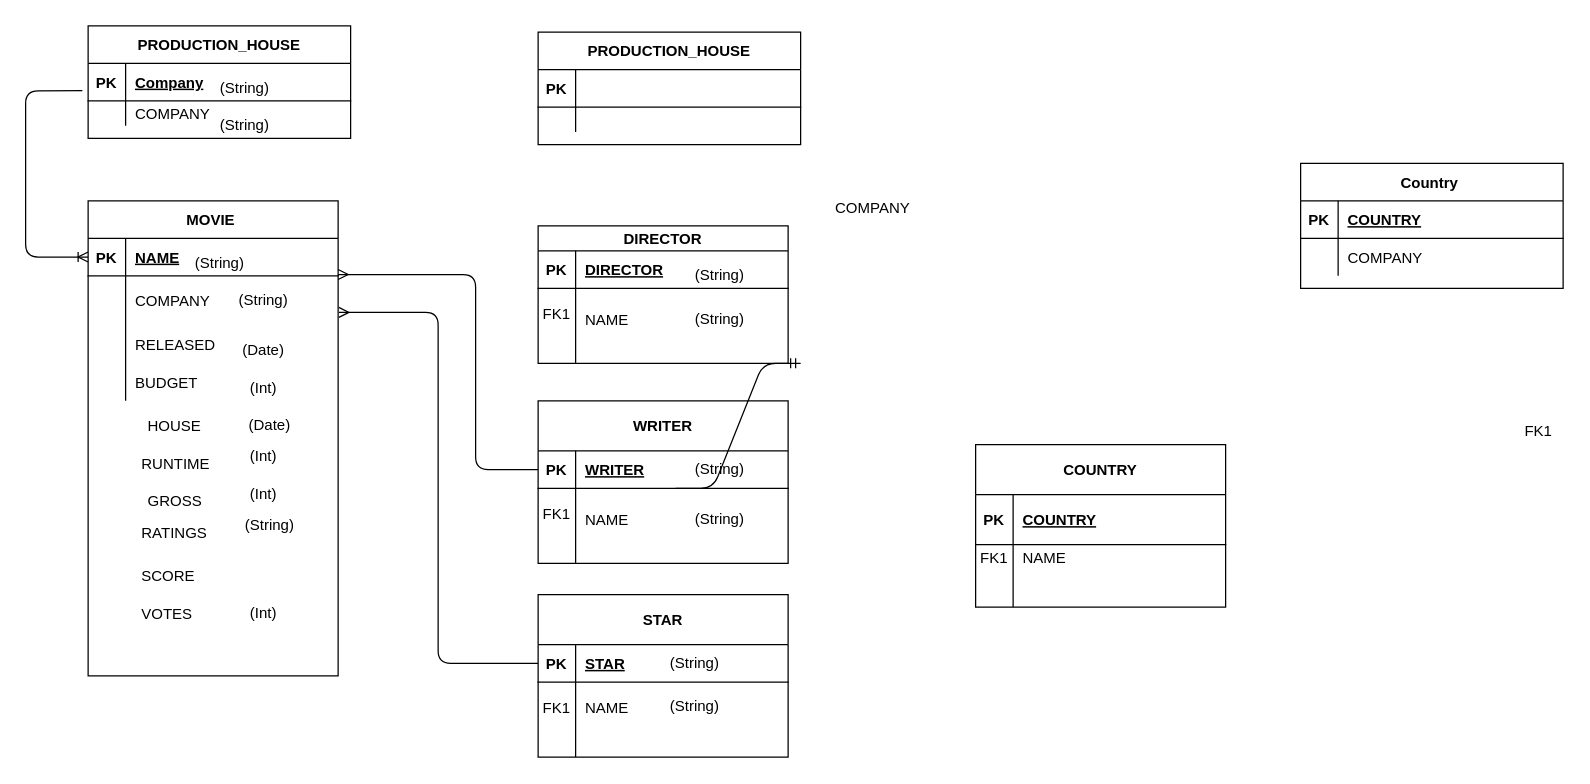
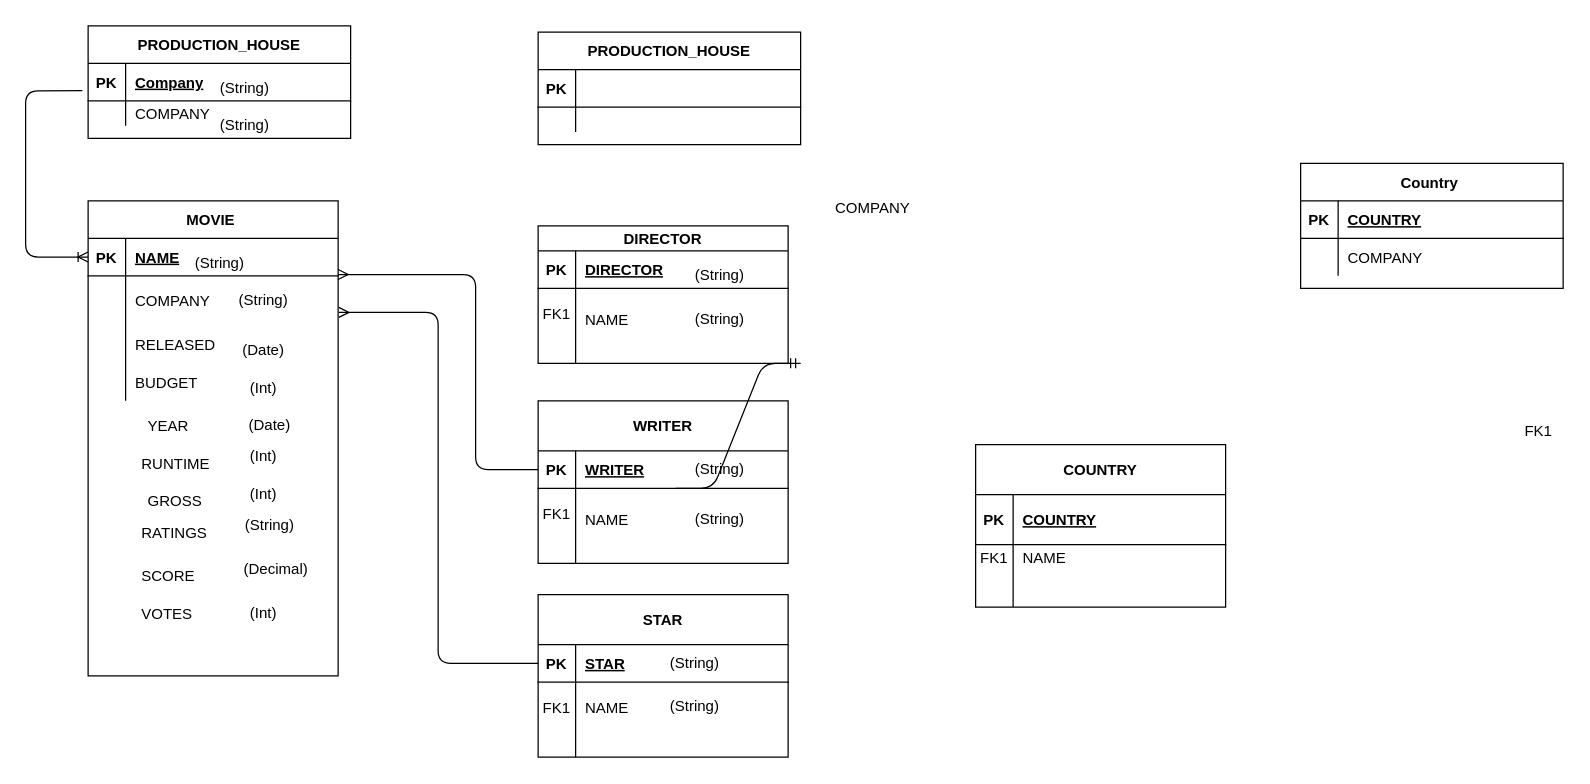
- <mxCell id="43" value="HOUSE" style="shape=partialRectangle;overflow=hidden;connectable=0;fillColor=none;top=0;left=0;bottom=0;right=0;align=left;spacingLeft=6;" vertex="1" parent="1"><mxGeometry x="110" y="325" width="220" height="30" as="geometry" /></mxCell>
+ <mxCell id="43" value="YEAR" style="shape=partialRectangle;overflow=hidden;connectable=0;fillColor=none;top=0;left=0;bottom=0;right=0;align=left;spacingLeft=6;" vertex="1" parent="1"><mxGeometry x="110" y="325" width="220" height="30" as="geometry" /></mxCell>
+ <mxCell id="87" value="(Decimal)" style="text;html=1;align=center;verticalAlign=middle;resizable=0;points=[];autosize=1;" vertex="1" parent="1"><mxGeometry x="185" y="445" width="70" height="20" as="geometry" /></mxCell>
